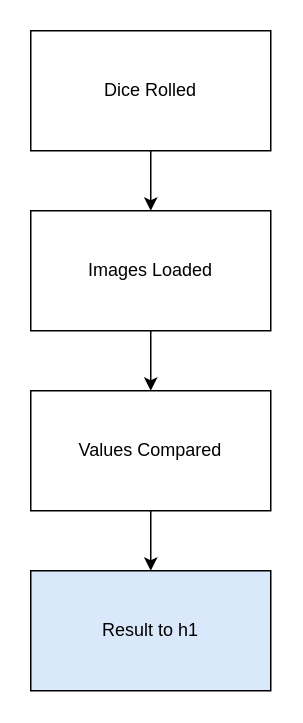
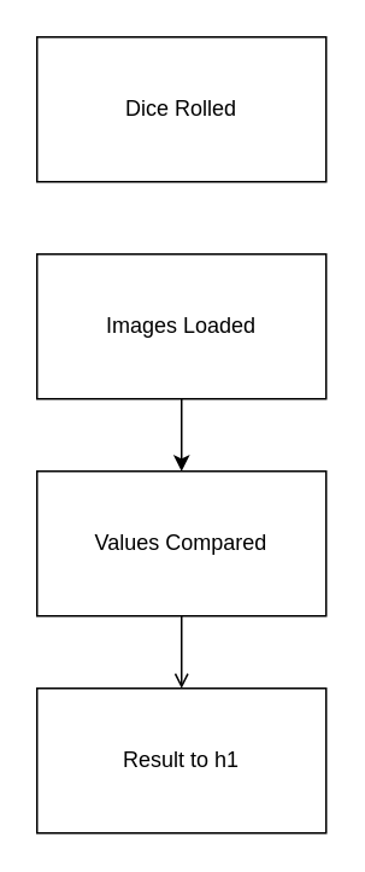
- <mxCell id="2" value="" style="edgeStyle=orthogonalEdgeStyle;rounded=0;orthogonalLoop=1;jettySize=auto;html=1;" edge="1" parent="1" source="3" target="5"><mxGeometry relative="1" as="geometry" /></mxCell>
- <mxCell id="6" value="" style="edgeStyle=orthogonalEdgeStyle;rounded=0;orthogonalLoop=1;jettySize=auto;html=1;" edge="1" parent="1" source="7" target="8"><mxGeometry relative="1" as="geometry" /></mxCell>
+ <mxCell id="6" value="" style="edgeStyle=orthogonalEdgeStyle;rounded=0;orthogonalLoop=1;jettySize=auto;html=1;endArrow=open;" edge="1" parent="1" source="7" target="8"><mxGeometry relative="1" as="geometry" /></mxCell>
- <mxCell id="8" value="Result to h1" style="rounded=0;whiteSpace=wrap;html=1;fillColor=#dae8fc;" vertex="1" parent="1"><mxGeometry x="20" y="380" width="160" height="80" as="geometry" /></mxCell>
+ <mxCell id="8" value="Result to h1" style="rounded=0;whiteSpace=wrap;html=1;" vertex="1" parent="1"><mxGeometry x="20" y="380" width="160" height="80" as="geometry" /></mxCell>
